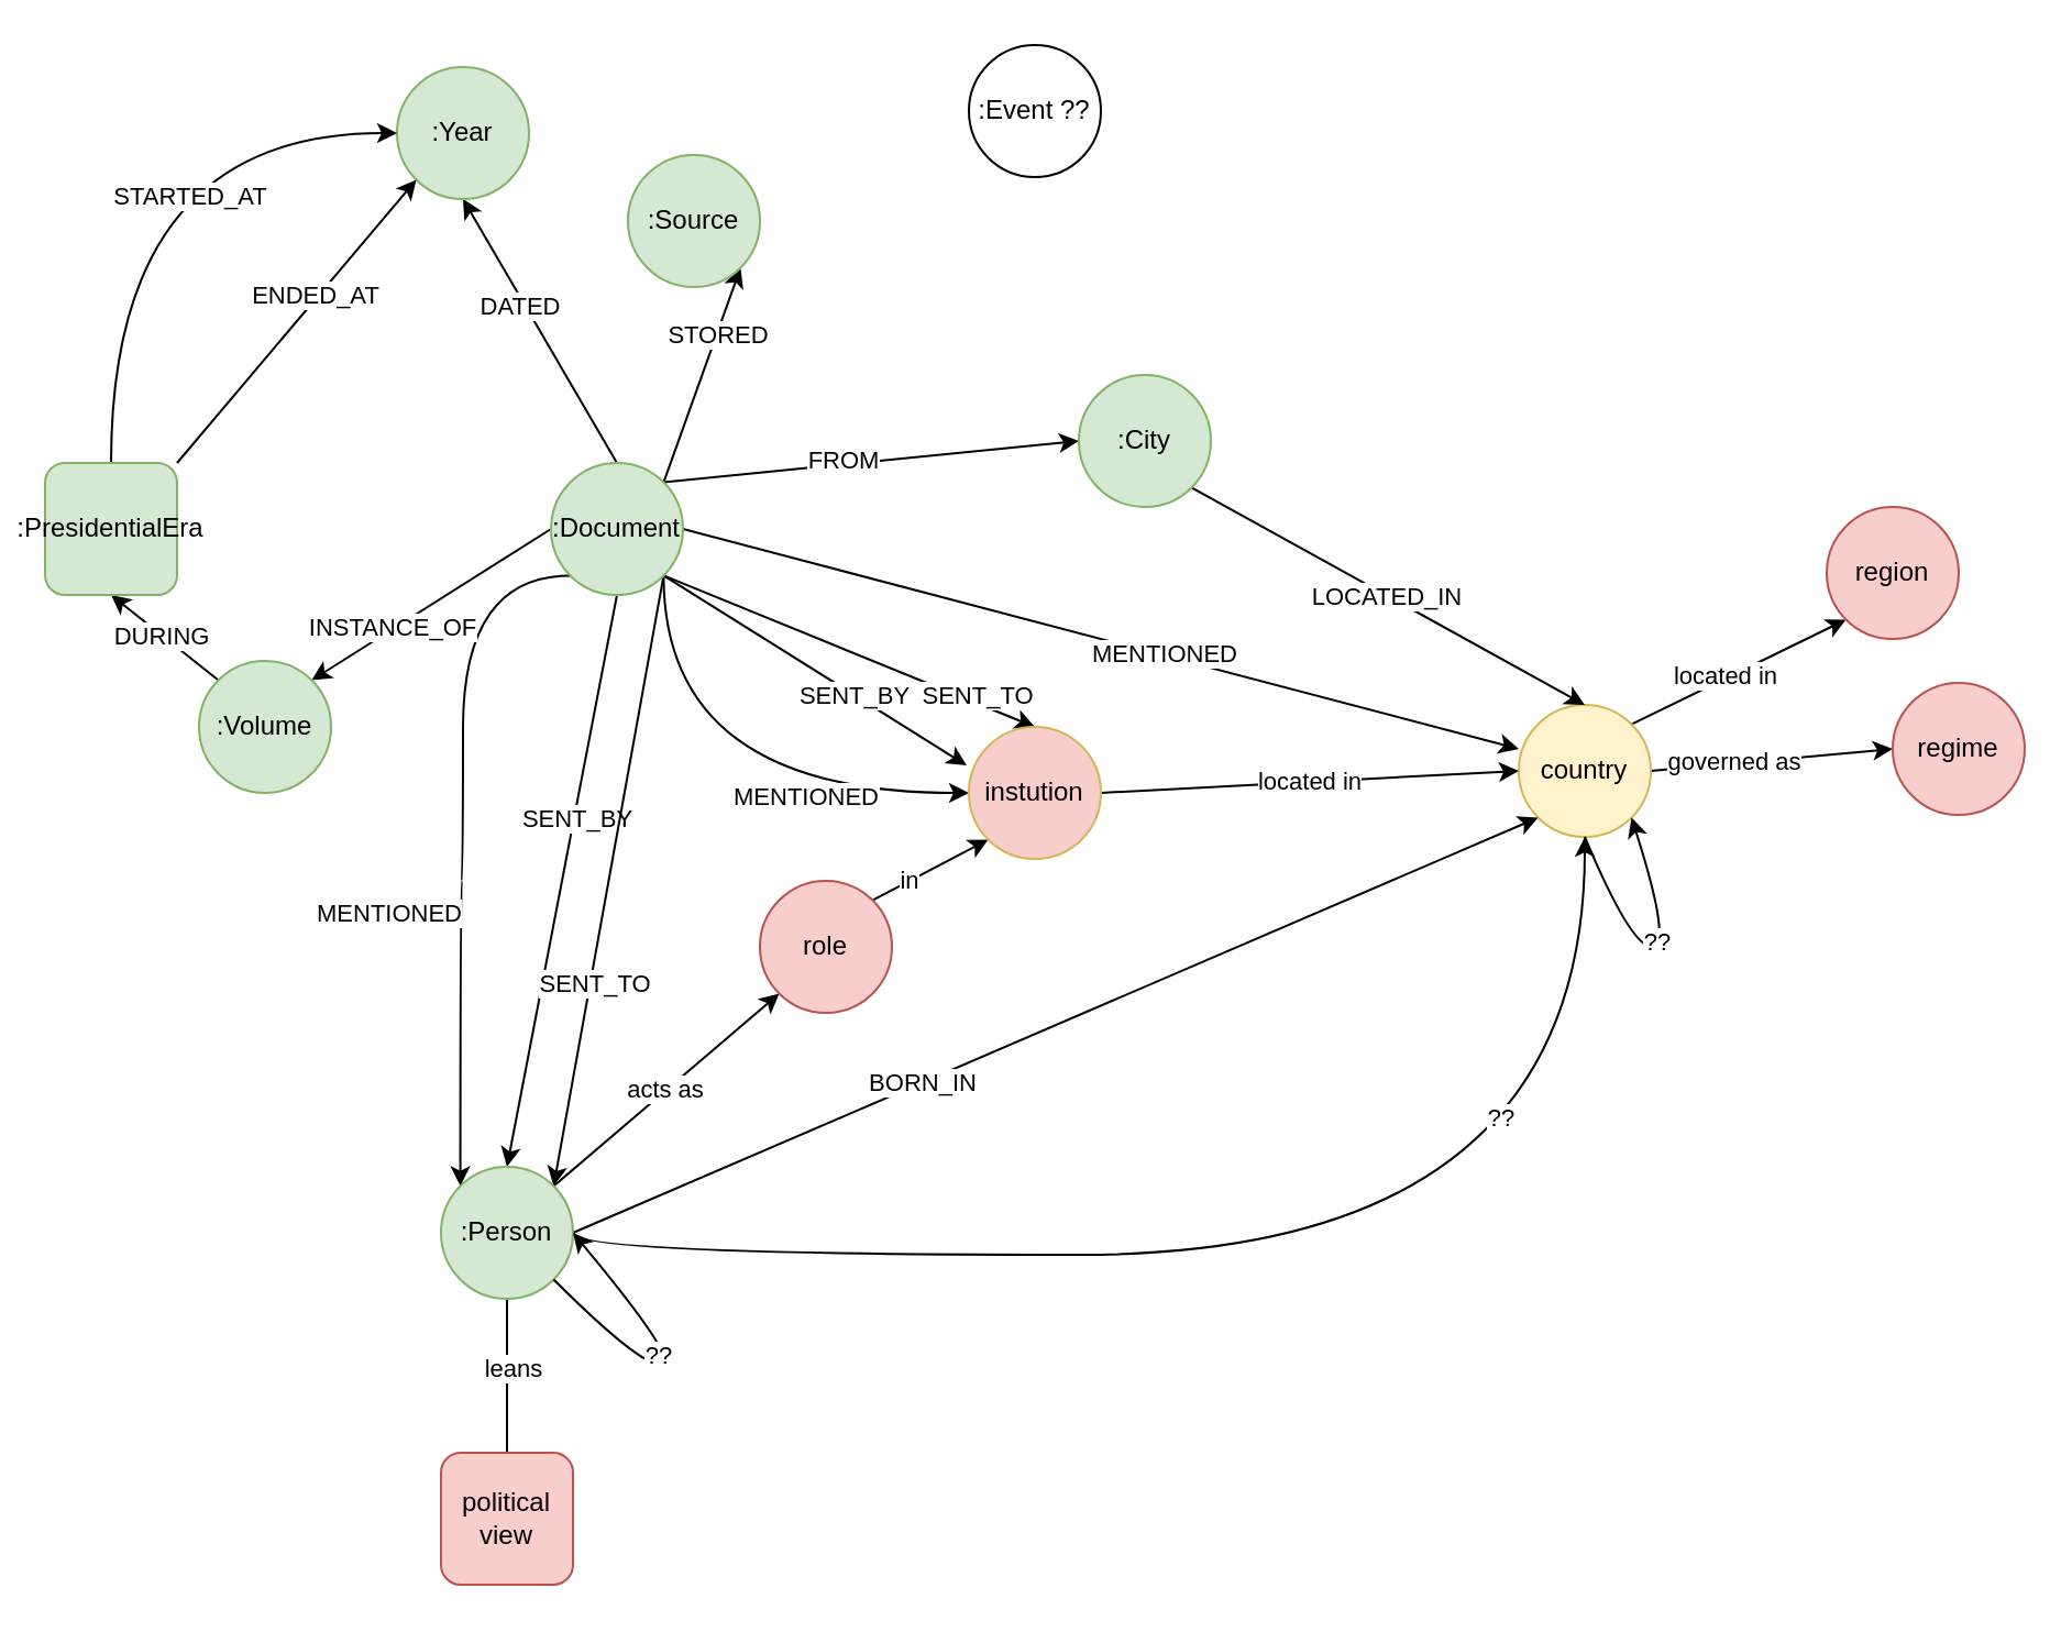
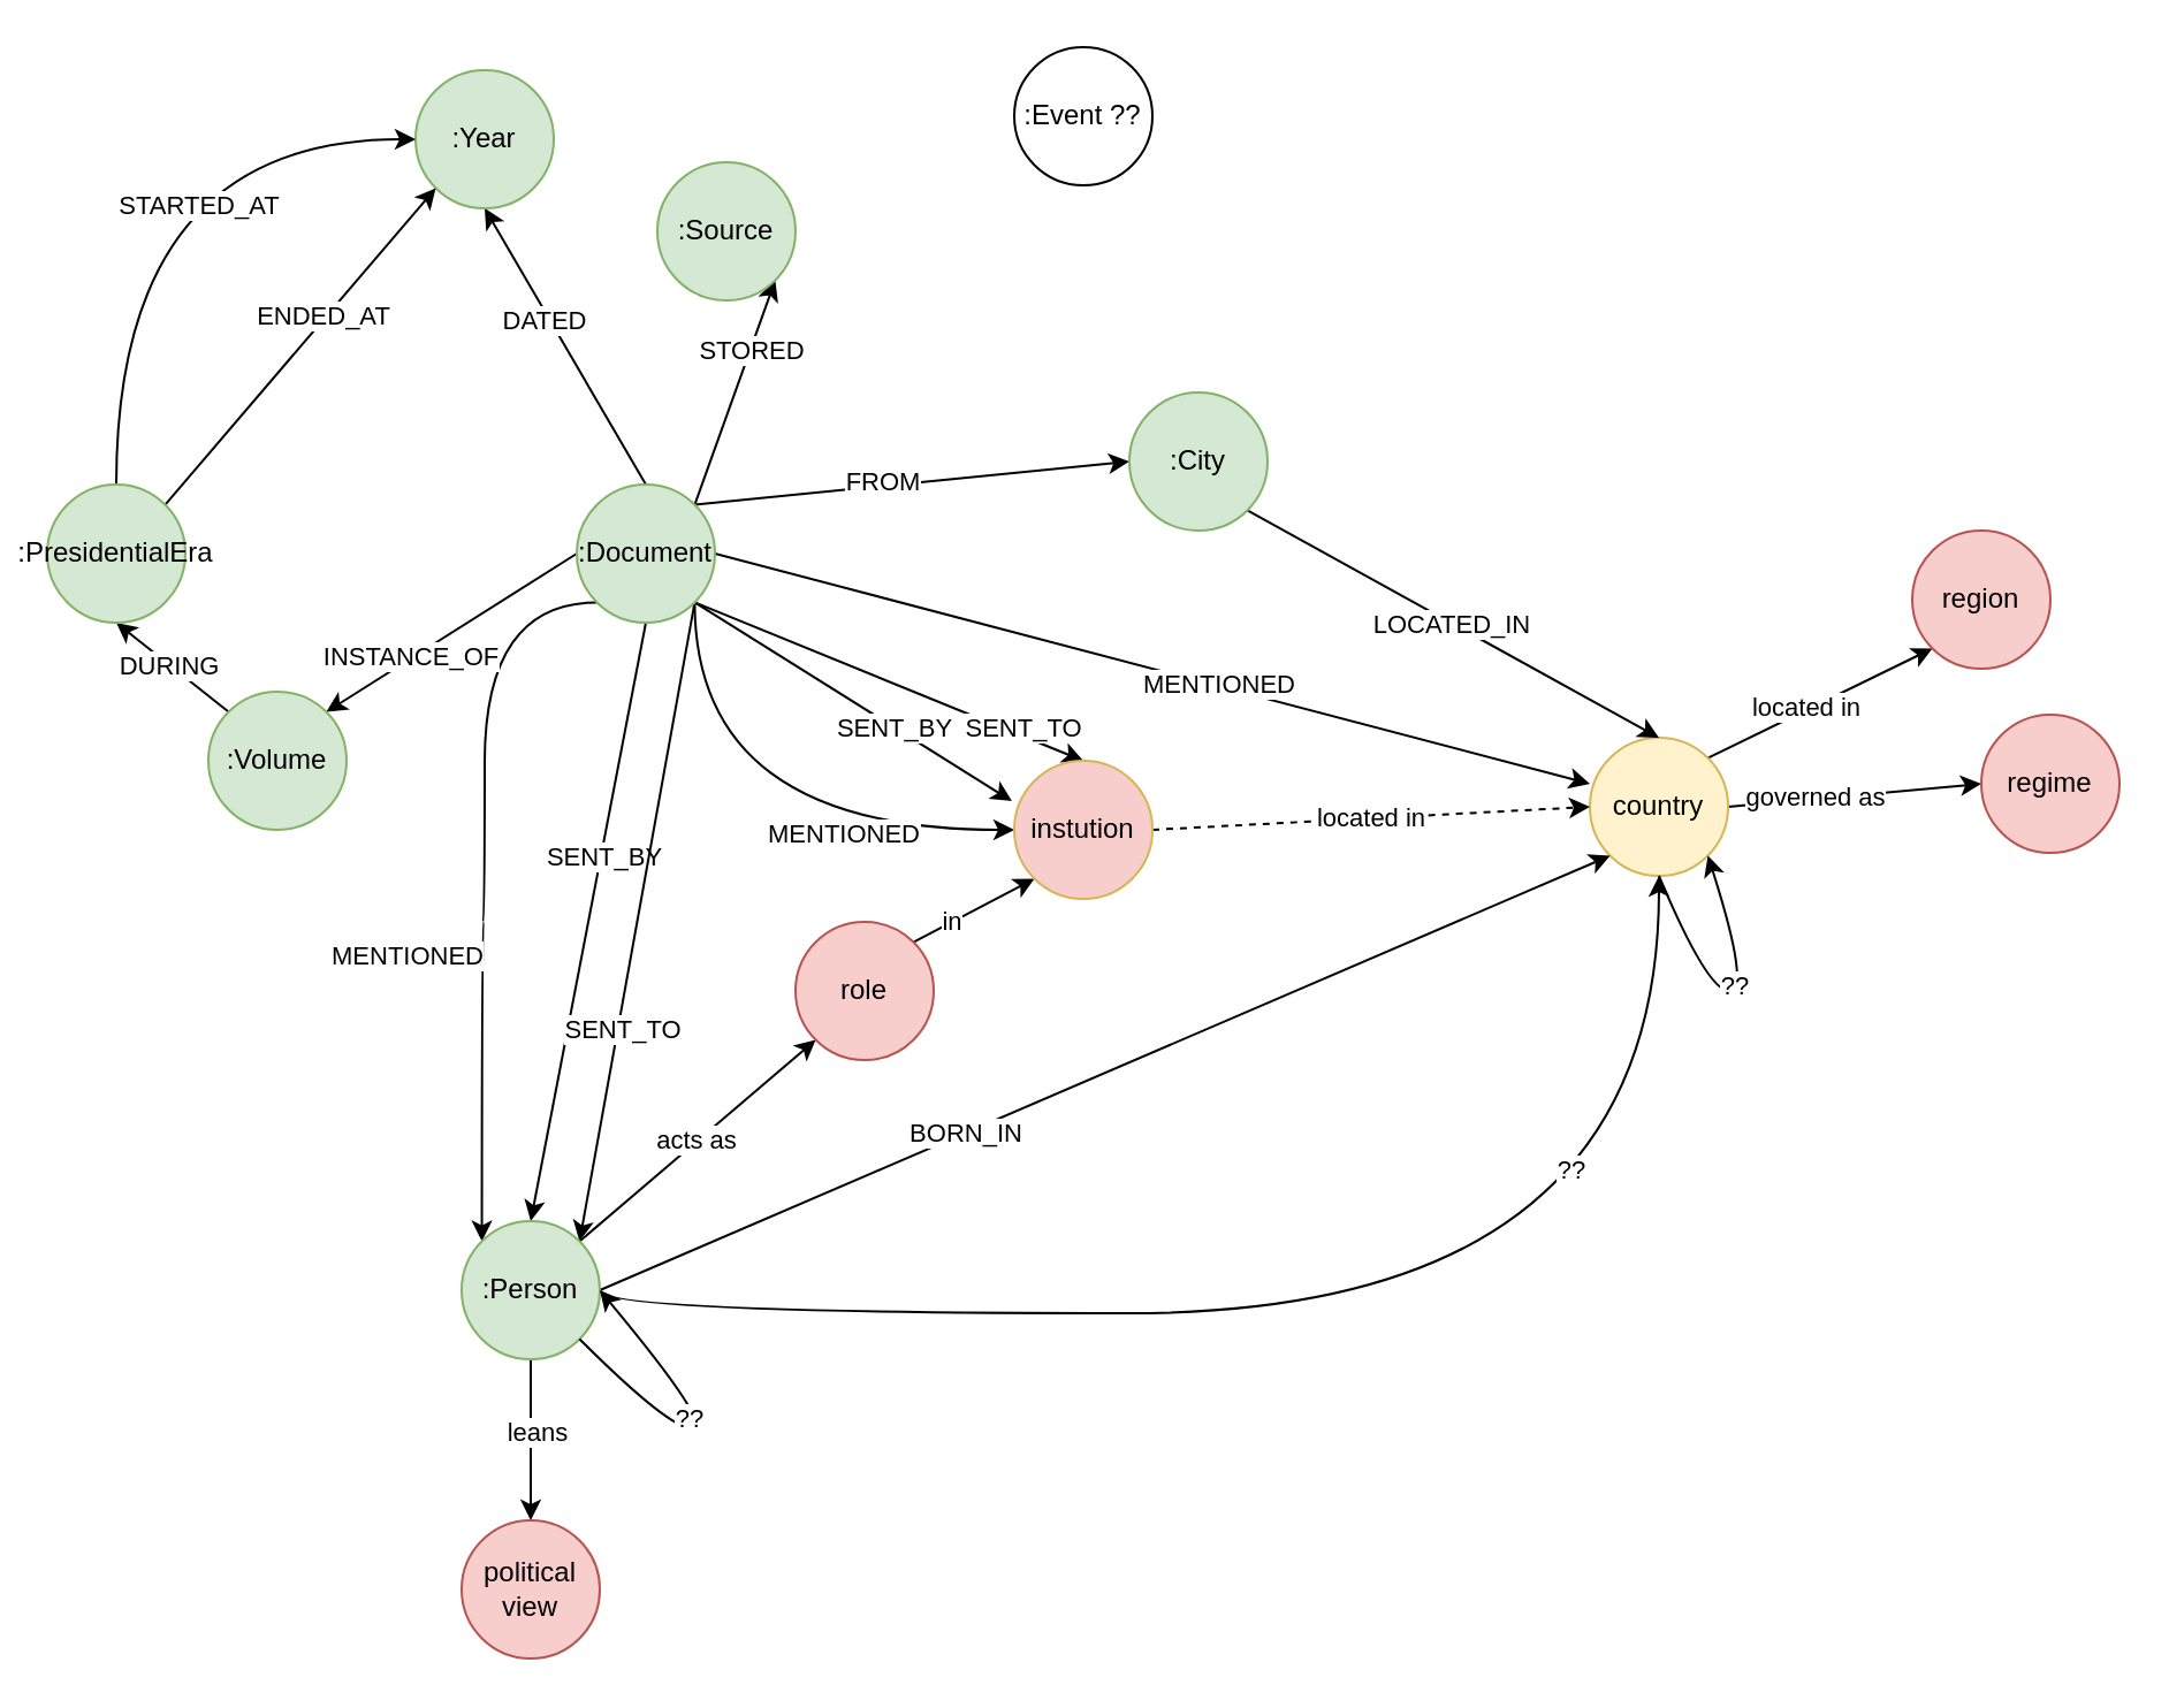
- <mxCell id="56" value=":PresidentialEra" style="whiteSpace=wrap;html=1;aspect=fixed;fillColor=#d5e8d4;strokeColor=#82b366;rounded=1;" parent="1" vertex="1"><mxGeometry x="20" y="210" width="60" height="60" as="geometry" /></mxCell>
+ <mxCell id="56" value=":PresidentialEra" style="ellipse;whiteSpace=wrap;html=1;aspect=fixed;fillColor=#d5e8d4;strokeColor=#82b366;" parent="1" vertex="1"><mxGeometry x="20" y="210" width="60" height="60" as="geometry" /></mxCell>
- <mxCell id="44" value="located in" style="edgeStyle=none;rounded=0;orthogonalLoop=1;jettySize=auto;html=1;exitX=1;exitY=0.5;exitDx=0;exitDy=0;entryX=0;entryY=0.5;entryDx=0;entryDy=0;" parent="1" source="45" target="33" edge="1"><mxGeometry relative="1" as="geometry" /></mxCell>
+ <mxCell id="44" value="located in" style="edgeStyle=none;rounded=0;orthogonalLoop=1;jettySize=auto;html=1;exitX=1;exitY=0.5;exitDx=0;exitDy=0;entryX=0;entryY=0.5;entryDx=0;entryDy=0;dashed=1;" parent="1" source="45" target="33" edge="1"><mxGeometry relative="1" as="geometry" /></mxCell>
- <mxCell id="27" style="edgeStyle=none;rounded=0;orthogonalLoop=1;jettySize=auto;html=1;exitX=0.5;exitY=1;exitDx=0;exitDy=0;endArrow=none;" parent="1" source="39" target="51" edge="1"><mxGeometry relative="1" as="geometry" /></mxCell>
+ <mxCell id="27" style="edgeStyle=none;rounded=0;orthogonalLoop=1;jettySize=auto;html=1;exitX=0.5;exitY=1;exitDx=0;exitDy=0;" parent="1" source="39" target="51" edge="1"><mxGeometry relative="1" as="geometry" /></mxCell>
- <mxCell id="51" value="political view" style="whiteSpace=wrap;html=1;aspect=fixed;fillColor=#f8cecc;strokeColor=#b85450;rounded=1;" parent="1" vertex="1"><mxGeometry x="200" y="660" width="60" height="60" as="geometry" /></mxCell>
+ <mxCell id="51" value="political view" style="ellipse;whiteSpace=wrap;html=1;aspect=fixed;fillColor=#f8cecc;strokeColor=#b85450;" parent="1" vertex="1"><mxGeometry x="200" y="660" width="60" height="60" as="geometry" /></mxCell>
